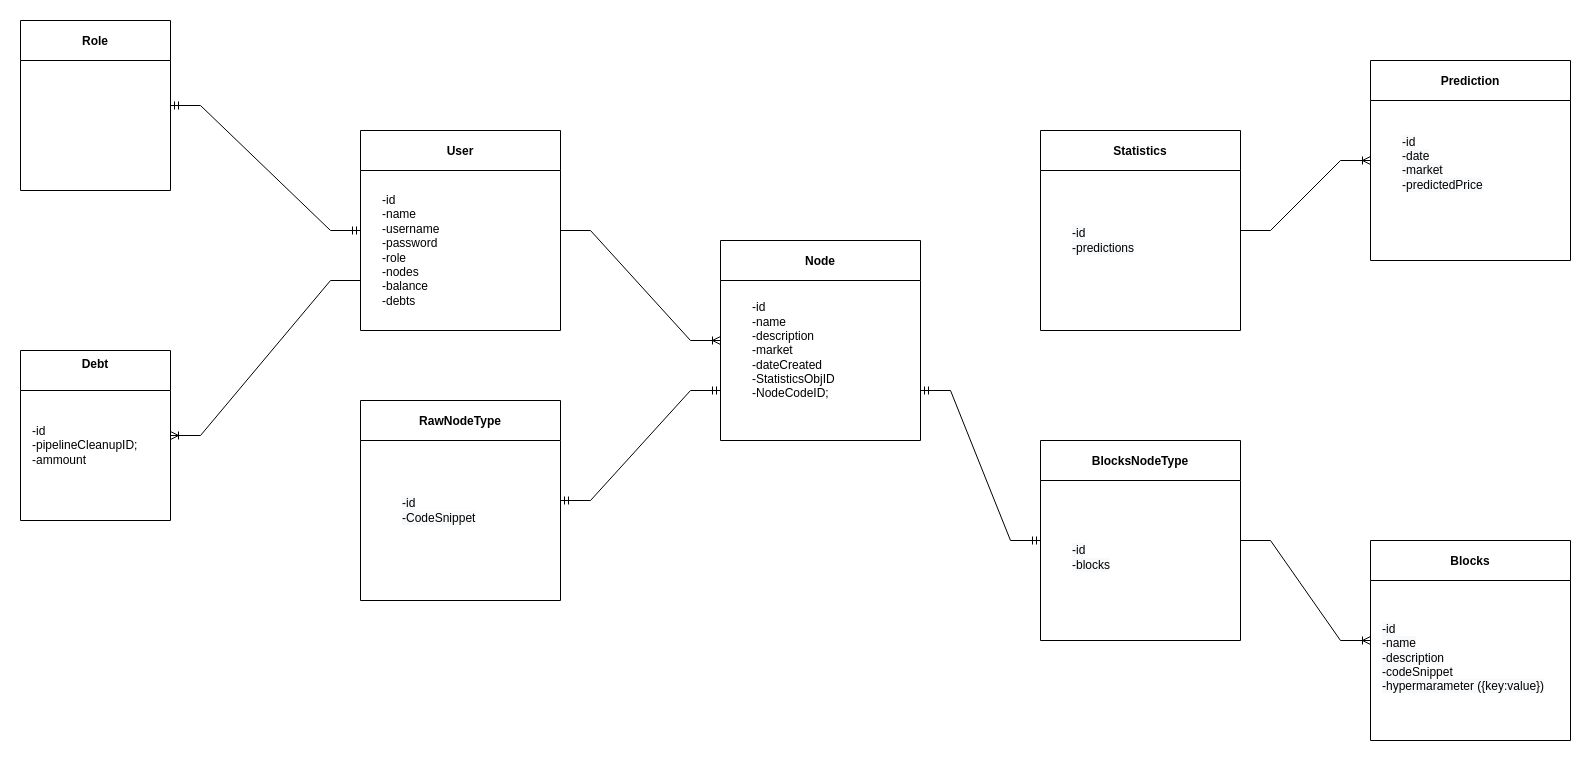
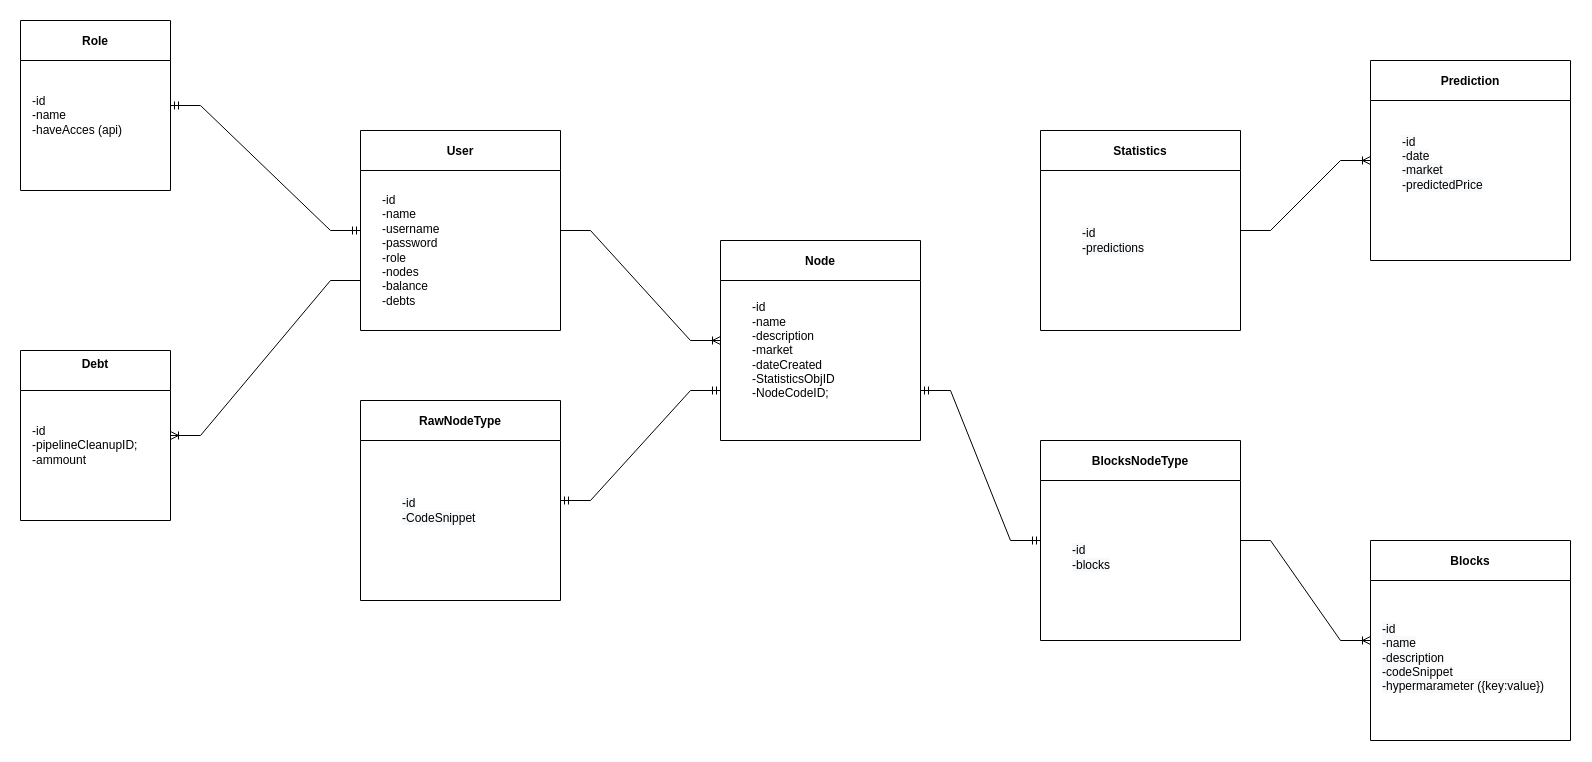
+ <mxCell id="17" value="-id&lt;br&gt;-name&lt;br&gt;-haveAcces (api)" style="text;html=1;strokeColor=none;fillColor=none;align=left;verticalAlign=middle;whiteSpace=wrap;rounded=0;" parent="16" vertex="1"><mxGeometry x="10" y="50" width="100" height="90" as="geometry" /></mxCell>
- <mxCell id="20" value="&lt;br&gt;&lt;span style=&quot;color: rgb(0, 0, 0); font-family: Helvetica; font-size: 12px; font-style: normal; font-variant-ligatures: normal; font-variant-caps: normal; font-weight: 400; letter-spacing: normal; orphans: 2; text-align: left; text-indent: 0px; text-transform: none; widows: 2; word-spacing: 0px; -webkit-text-stroke-width: 0px; background-color: rgb(248, 249, 250); text-decoration-thickness: initial; text-decoration-style: initial; text-decoration-color: initial; float: none; display: inline !important;&quot;&gt;-id&lt;br&gt;-predictions&lt;br&gt;&lt;br&gt;&lt;/span&gt;" style="text;html=1;strokeColor=none;fillColor=none;align=left;verticalAlign=middle;whiteSpace=wrap;rounded=0;" parent="19" vertex="1"><mxGeometry x="30" y="50" width="140" height="120" as="geometry" /></mxCell>
+ <mxCell id="20" value="&lt;br&gt;&lt;span style=&quot;color: rgb(0, 0, 0); font-family: Helvetica; font-size: 12px; font-style: normal; font-variant-ligatures: normal; font-variant-caps: normal; font-weight: 400; letter-spacing: normal; orphans: 2; text-align: left; text-indent: 0px; text-transform: none; widows: 2; word-spacing: 0px; -webkit-text-stroke-width: 0px; background-color: rgb(248, 249, 250); text-decoration-thickness: initial; text-decoration-style: initial; text-decoration-color: initial; float: none; display: inline !important;&quot;&gt;-id&lt;br&gt;-predictions&lt;br&gt;&lt;br&gt;&lt;/span&gt;" style="text;html=1;strokeColor=none;fillColor=none;align=left;verticalAlign=middle;whiteSpace=wrap;rounded=0;" parent="19" vertex="1"><mxGeometry x="40" y="50" width="140" height="120" as="geometry" /></mxCell>
